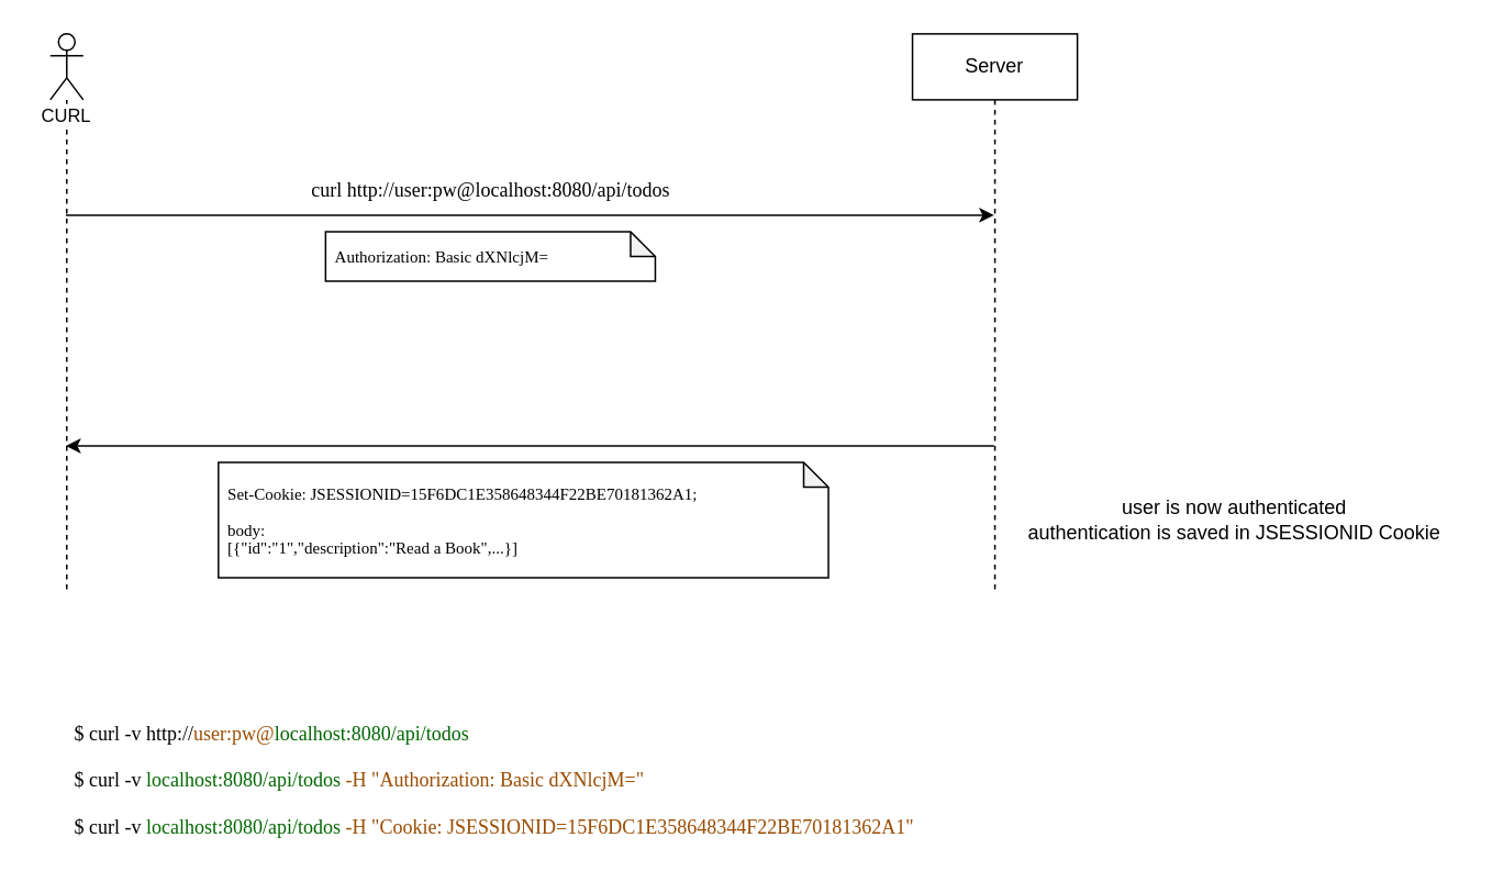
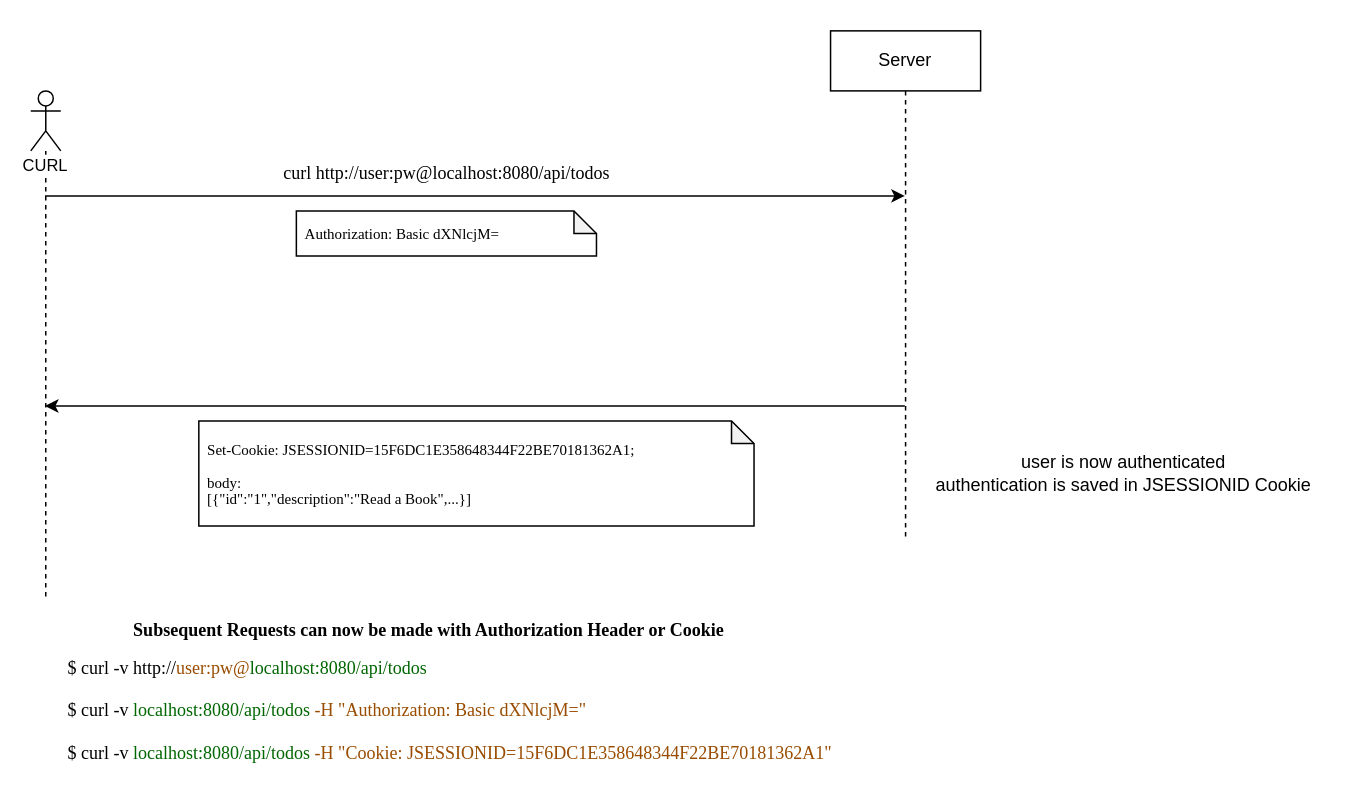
- <mxCell id="3" value="&lt;font style=&quot;font-size: 11px&quot;&gt;CURL&lt;/font&gt;" style="shape=umlLifeline;participant=umlActor;perimeter=lifelinePerimeter;whiteSpace=wrap;html=1;container=1;collapsible=0;recursiveResize=0;verticalAlign=top;spacingTop=36;labelBackgroundColor=#ffffff;outlineConnect=0;" parent="1" vertex="1"><mxGeometry x="30" y="20" width="20" height="340" as="geometry" /></mxCell>
+ <mxCell id="3" value="&lt;font style=&quot;font-size: 11px&quot;&gt;CURL&lt;/font&gt;" style="shape=umlLifeline;participant=umlActor;perimeter=lifelinePerimeter;whiteSpace=wrap;html=1;container=1;collapsible=0;recursiveResize=0;verticalAlign=top;spacingTop=36;labelBackgroundColor=#ffffff;outlineConnect=0;" parent="1" vertex="1"><mxGeometry x="20" y="60" width="20" height="340" as="geometry" /></mxCell>
+ <mxCell id="11" value="Subsequent Requests can now be made with Authorization Header or Cookie" style="text;html=1;align=center;verticalAlign=middle;resizable=0;points=[];autosize=1;fontFamily=Verdana;fontStyle=1" vertex="1" parent="1"><mxGeometry x="20" y="410" width="530" height="20" as="geometry" /></mxCell>
